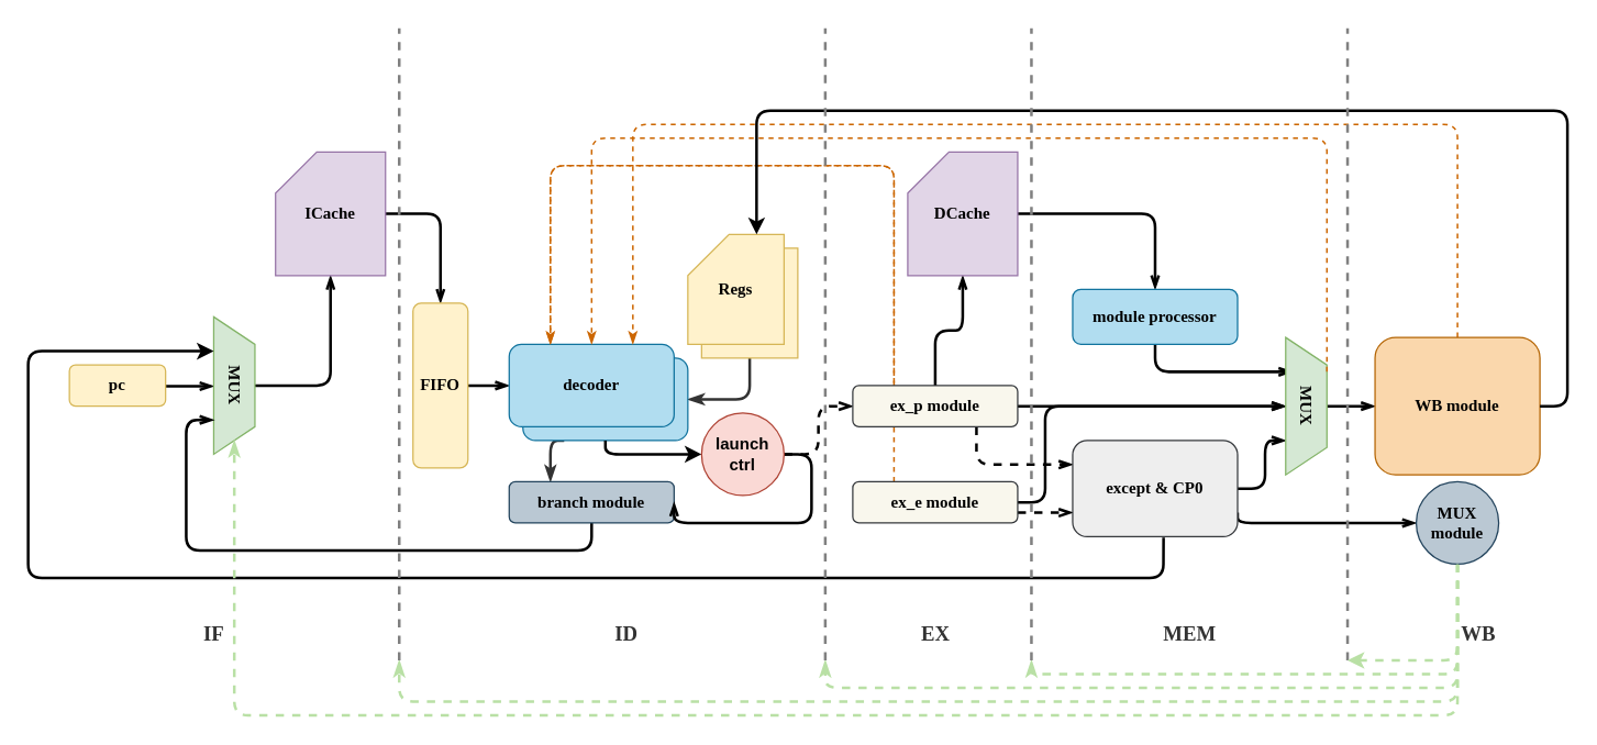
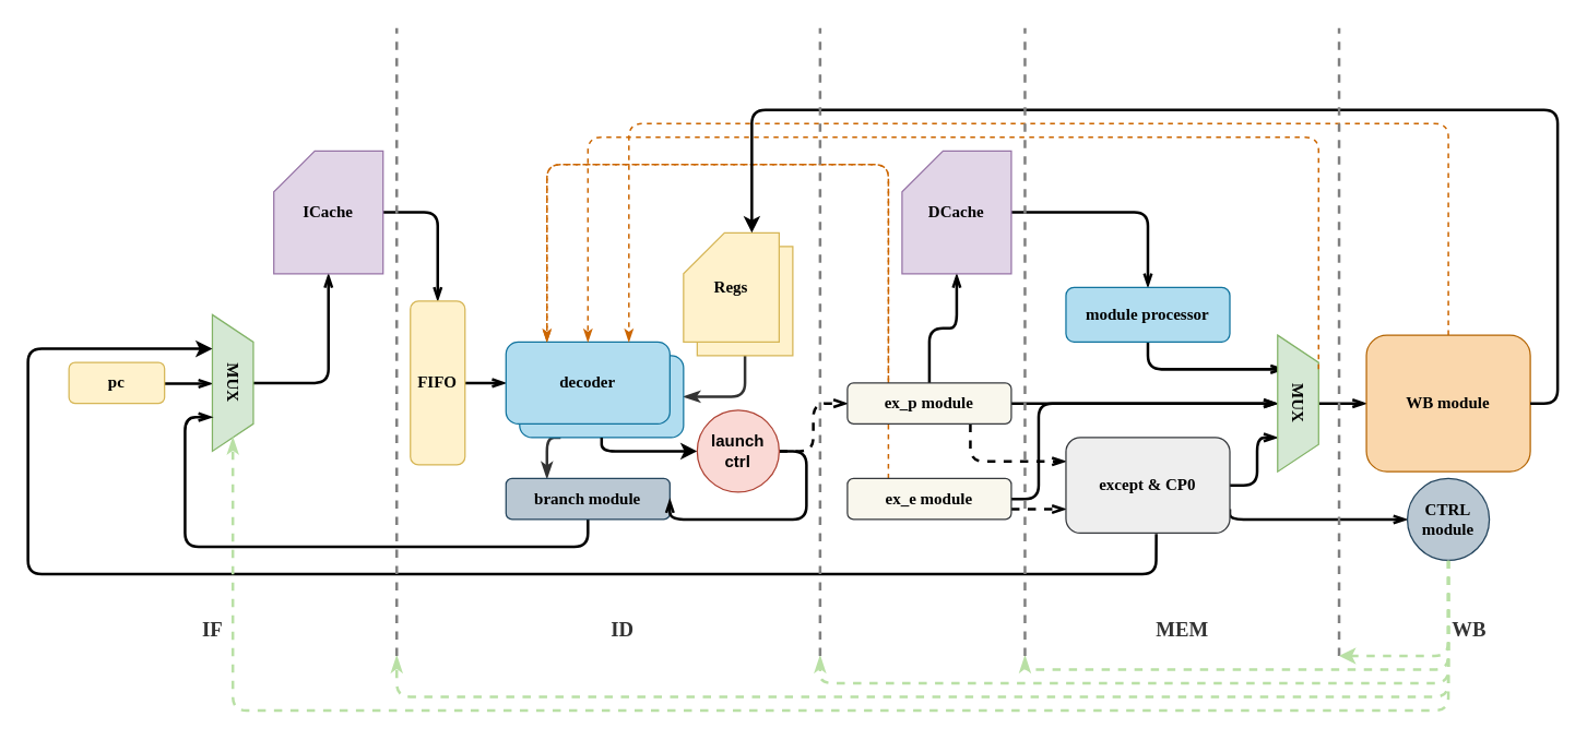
- <mxCell id="47" value="&lt;font face=&quot;Times New Roman&quot;&gt;&lt;b&gt;MUX&lt;br&gt;module&lt;/b&gt;&lt;/font&gt;" style="ellipse;whiteSpace=wrap;html=1;aspect=fixed;labelBackgroundColor=none;fillColor=#bac8d3;strokeColor=#23445d;" vertex="1" parent="1"><mxGeometry x="1030" y="350" width="60" height="60" as="geometry" /></mxCell>
+ <mxCell id="47" value="&lt;font face=&quot;Times New Roman&quot;&gt;&lt;b&gt;CTRL&lt;br&gt;module&lt;/b&gt;&lt;/font&gt;" style="ellipse;whiteSpace=wrap;html=1;aspect=fixed;labelBackgroundColor=none;fillColor=#bac8d3;strokeColor=#23445d;" vertex="1" parent="1"><mxGeometry x="1030" y="350" width="60" height="60" as="geometry" /></mxCell>
- <mxCell id="57" value="&lt;b&gt;&lt;font style=&quot;font-size: 15px;&quot;&gt;EX&lt;/font&gt;&lt;/b&gt;" style="text;html=1;resizable=0;autosize=1;align=center;verticalAlign=middle;points=[];fillColor=none;strokeColor=none;rounded=0;labelBackgroundColor=none;labelBorderColor=none;fontFamily=Times New Roman;fontColor=#333333;" vertex="1" parent="1"><mxGeometry x="660" y="450" width="40" height="20" as="geometry" /></mxCell>
